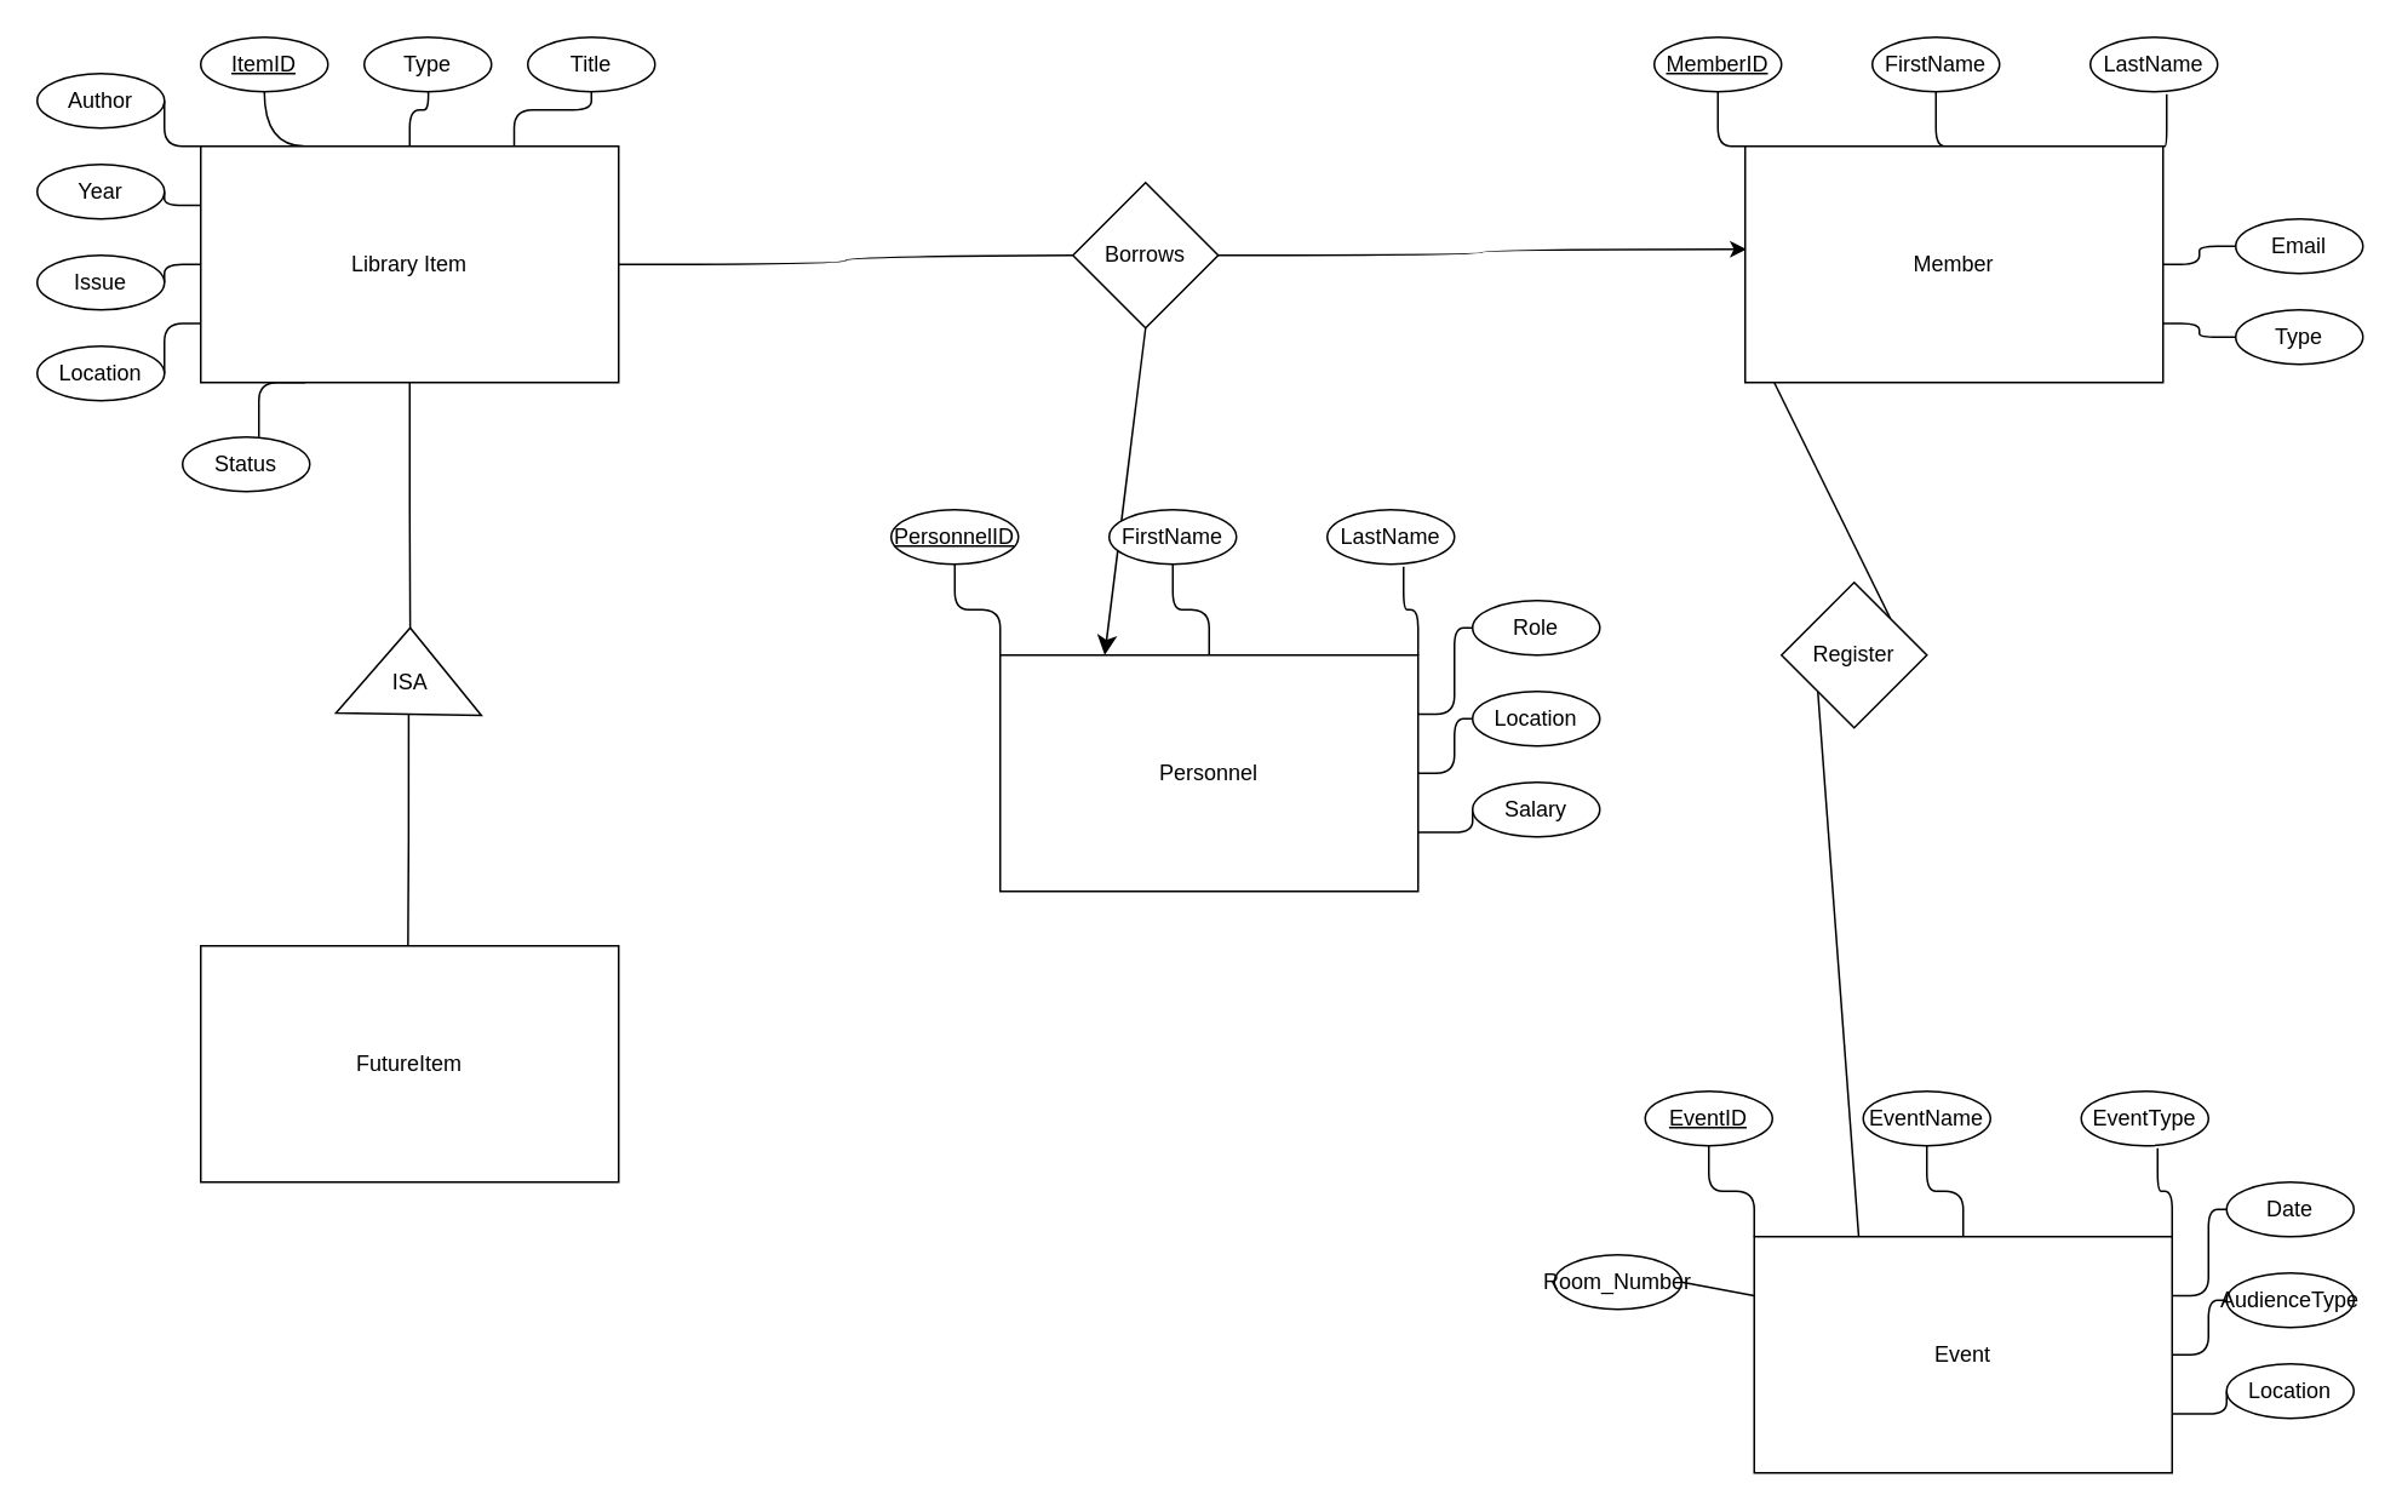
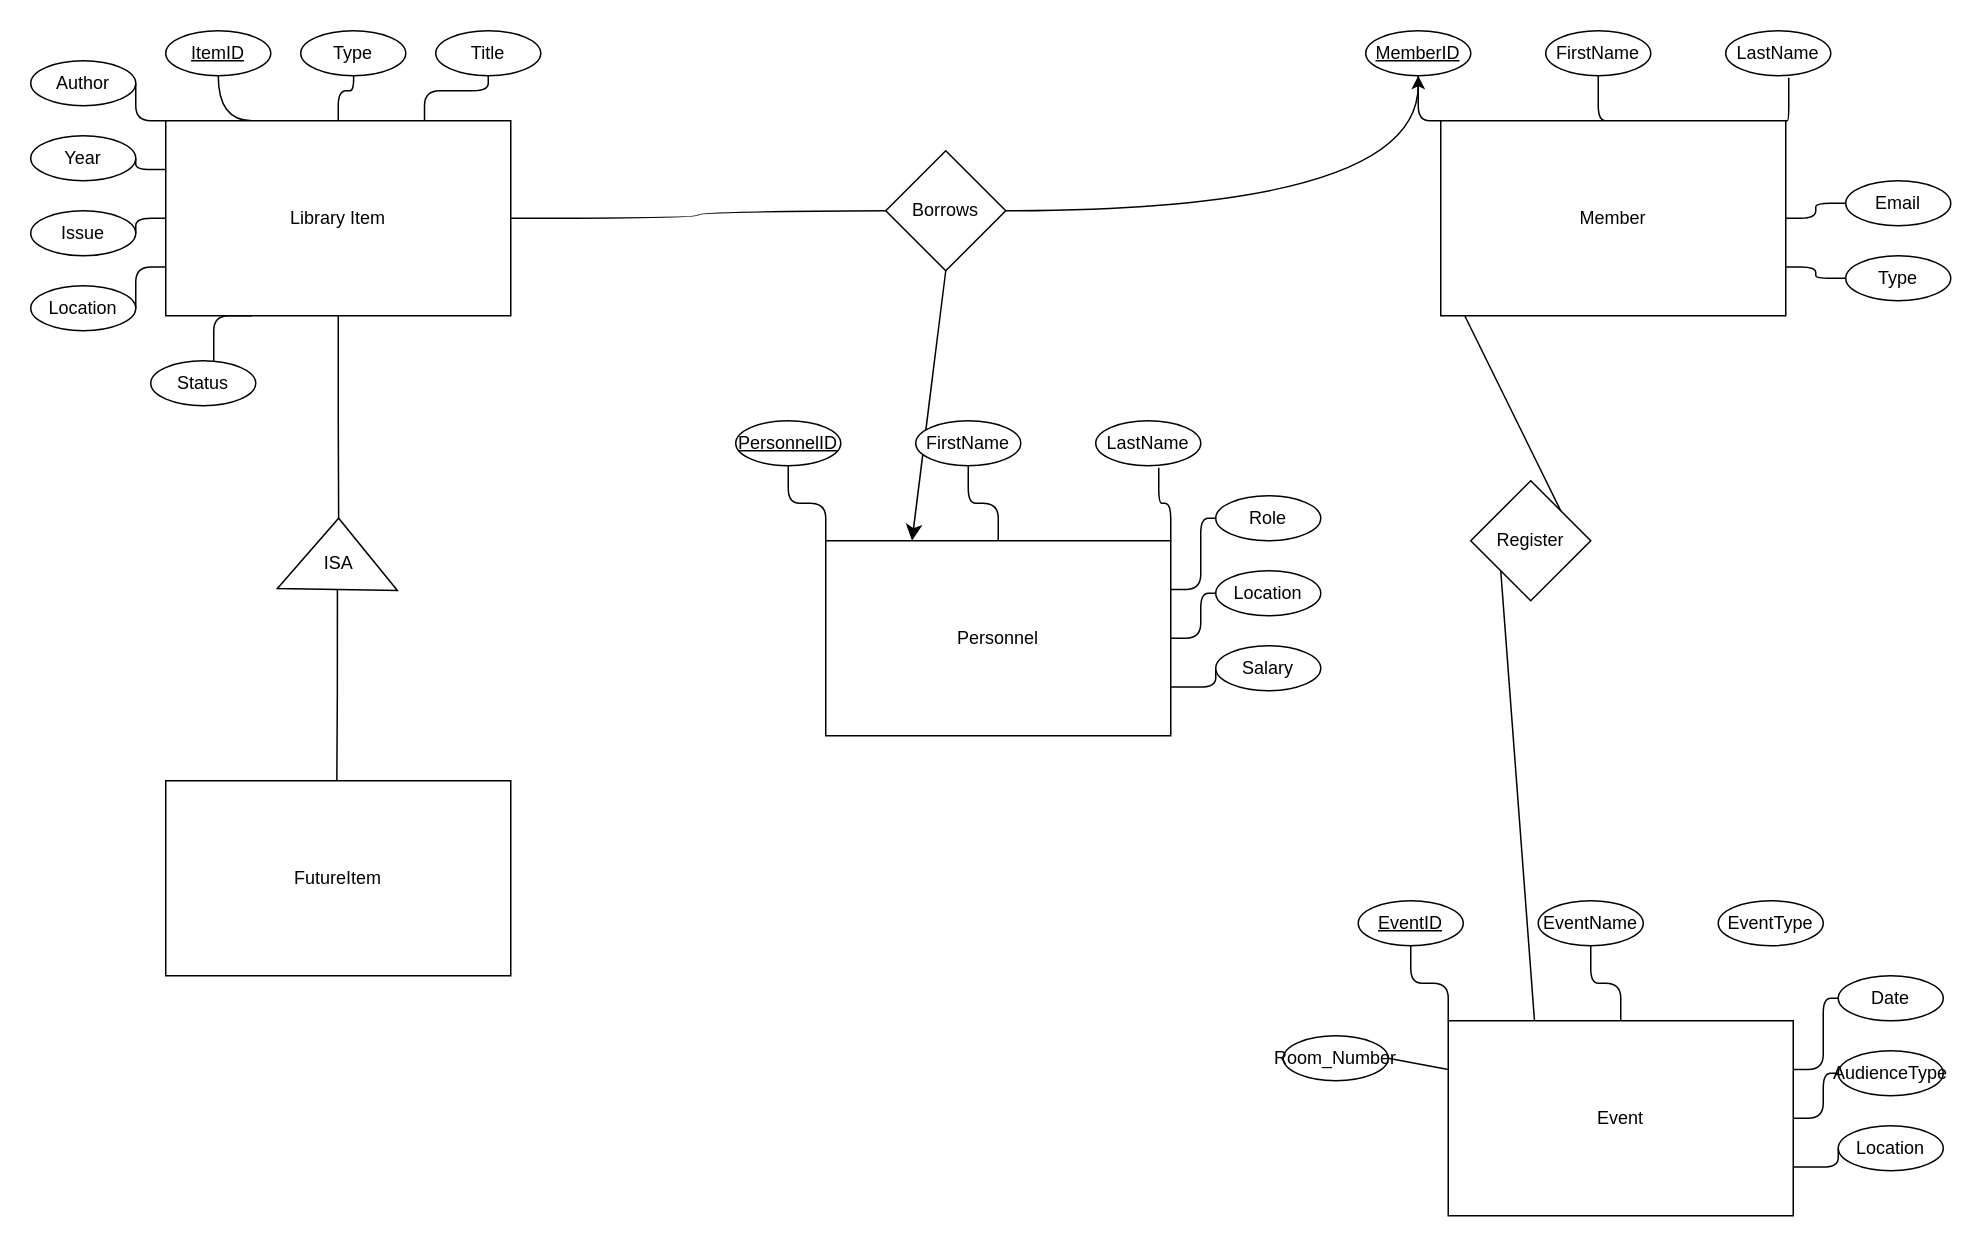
- <mxCell id="35" style="edgeStyle=orthogonalEdgeStyle;rounded=0;orthogonalLoop=1;jettySize=auto;html=1;exitX=1;exitY=0.5;exitDx=0;exitDy=0;entryX=0.003;entryY=0.436;entryDx=0;entryDy=0;entryPerimeter=0;curved=1;" parent="1" source="34" target="26" edge="1"><mxGeometry relative="1" as="geometry" /></mxCell>
+ <mxCell id="35" style="edgeStyle=orthogonalEdgeStyle;rounded=0;orthogonalLoop=1;jettySize=auto;html=1;exitX=1;exitY=0.5;exitDx=0;exitDy=0;curved=1;" parent="1" source="34" target="27" edge="1"><mxGeometry relative="1" as="geometry" /></mxCell>
- <mxCell id="67" style="edgeStyle=orthogonalEdgeStyle;rounded=1;orthogonalLoop=1;jettySize=auto;html=1;exitX=1;exitY=0;exitDx=0;exitDy=0;entryX=0.6;entryY=1.044;entryDx=0;entryDy=0;entryPerimeter=0;curved=0;endArrow=none;startFill=0;" edge="1" parent="1" source="60" target="63"><mxGeometry relative="1" as="geometry" /></mxCell>
